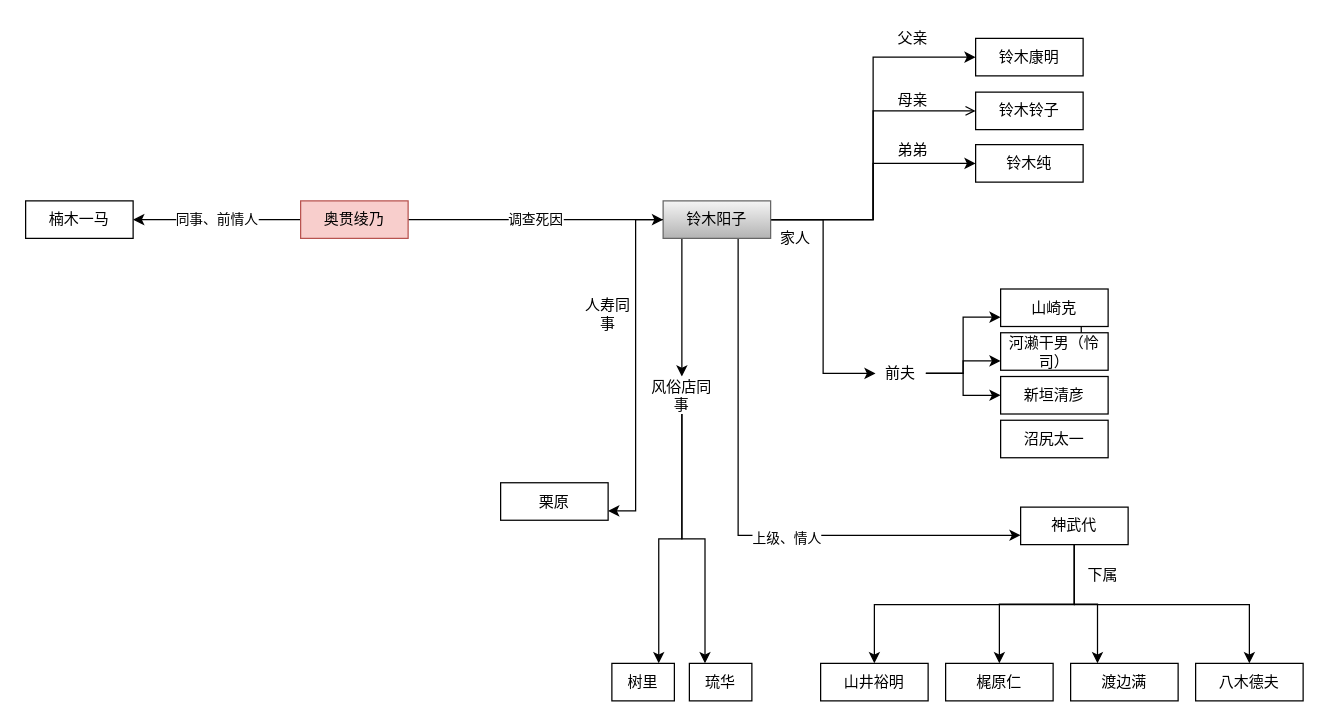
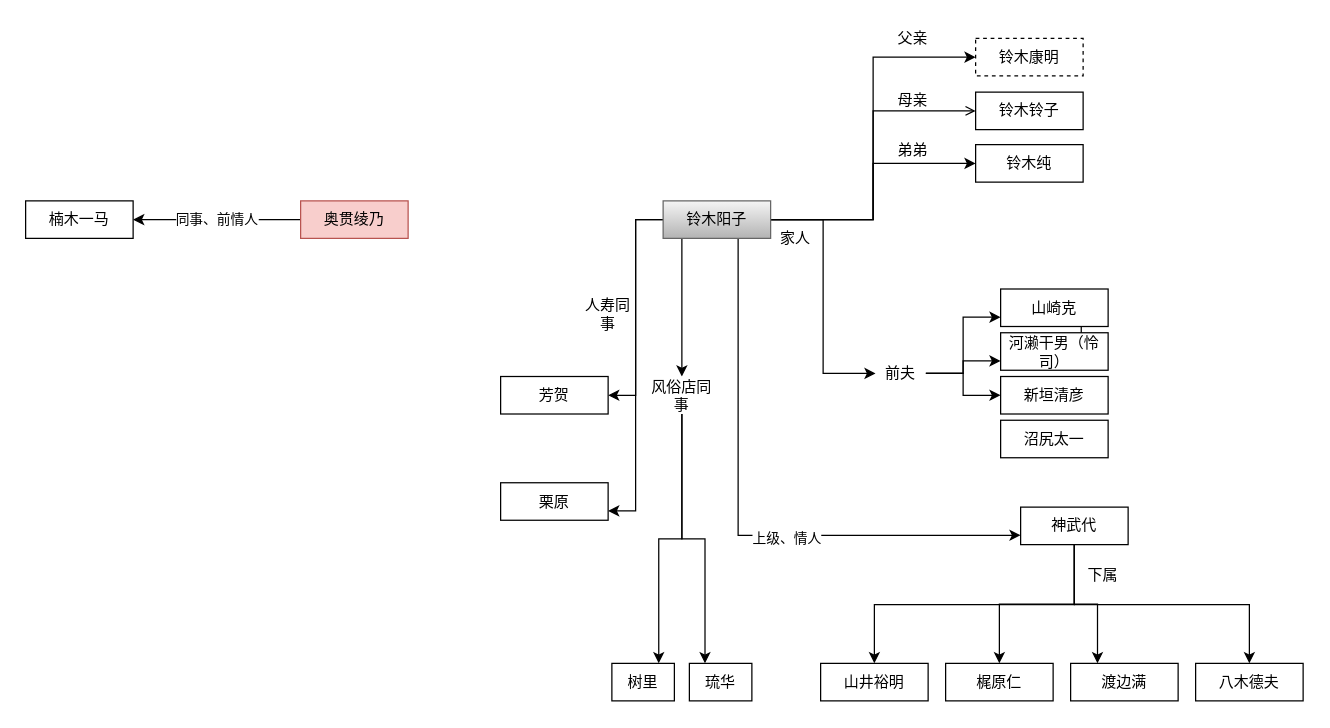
- <mxCell id="23" value="铃木康明" style="rounded=0;whiteSpace=wrap;html=1;" parent="1" vertex="1"><mxGeometry x="780" y="30" width="86" height="30" as="geometry" /></mxCell>
+ <mxCell id="23" value="铃木康明" style="rounded=0;whiteSpace=wrap;html=1;dashed=1;" parent="1" vertex="1"><mxGeometry x="780" y="30" width="86" height="30" as="geometry" /></mxCell>
- <mxCell id="43" value="调查死因" style="edgeStyle=orthogonalEdgeStyle;rounded=0;orthogonalLoop=1;jettySize=auto;html=1;exitX=1;exitY=0.5;exitDx=0;exitDy=0;entryX=0;entryY=0.5;entryDx=0;entryDy=0;" edge="1" parent="1" source="45" target="11"><mxGeometry relative="1" as="geometry" /></mxCell>
+ <mxCell id="28" value="芳贺" style="rounded=0;whiteSpace=wrap;html=1;" parent="1" vertex="1"><mxGeometry x="400" y="300.5" width="86" height="30" as="geometry" /></mxCell>
+ <mxCell id="4" style="edgeStyle=orthogonalEdgeStyle;rounded=0;orthogonalLoop=1;jettySize=auto;html=1;exitX=0;exitY=0.5;exitDx=0;exitDy=0;entryX=1;entryY=0.5;entryDx=0;entryDy=0;" parent="1" source="11" target="28" edge="1"><mxGeometry relative="1" as="geometry" /></mxCell>
